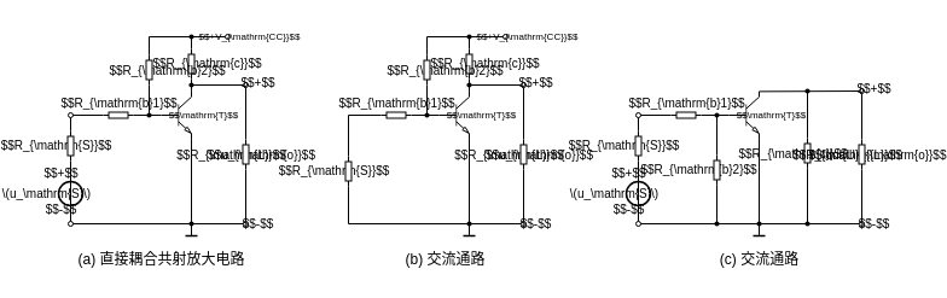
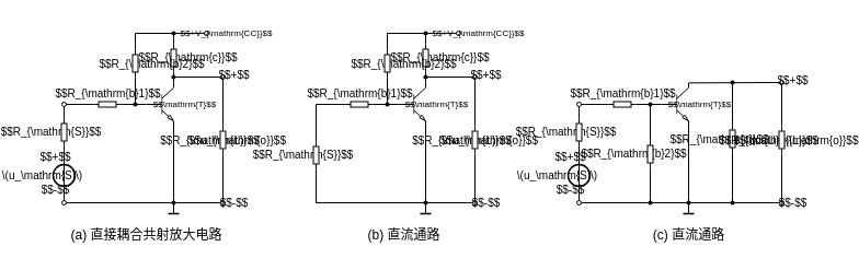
- <mxCell id="124" value="(b) 交流通路" style="text;html=1;align=center;verticalAlign=middle;resizable=0;points=[];autosize=1;strokeColor=none;fillColor=none;" vertex="1" parent="1"><mxGeometry x="320" y="205" width="80" height="20" as="geometry" /></mxCell>
+ <mxCell id="124" value="(b) 直流通路" style="text;html=1;align=center;verticalAlign=middle;resizable=0;points=[];autosize=1;strokeColor=none;fillColor=none;" vertex="1" parent="1"><mxGeometry x="320" y="205" width="80" height="20" as="geometry" /></mxCell>
- <mxCell id="125" value="(c) 交流通路" style="text;html=1;align=center;verticalAlign=middle;resizable=0;points=[];autosize=1;strokeColor=none;fillColor=none;" vertex="1" parent="1"><mxGeometry x="580" y="205" width="80" height="20" as="geometry" /></mxCell>
+ <mxCell id="125" value="(c) 直流通路" style="text;html=1;align=center;verticalAlign=middle;resizable=0;points=[];autosize=1;strokeColor=none;fillColor=none;" vertex="1" parent="1"><mxGeometry x="580" y="205" width="80" height="20" as="geometry" /></mxCell>
